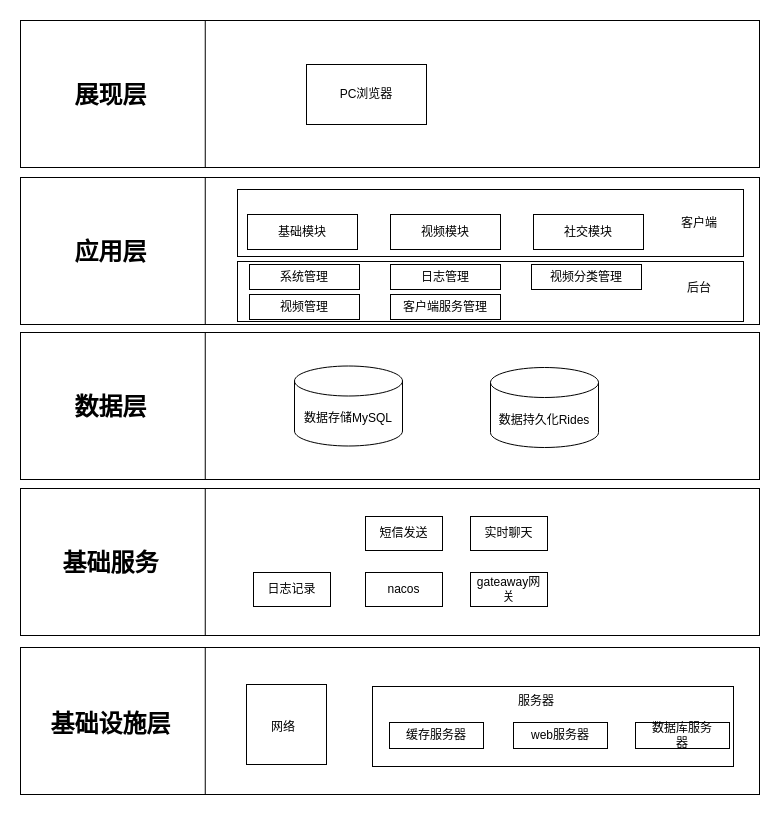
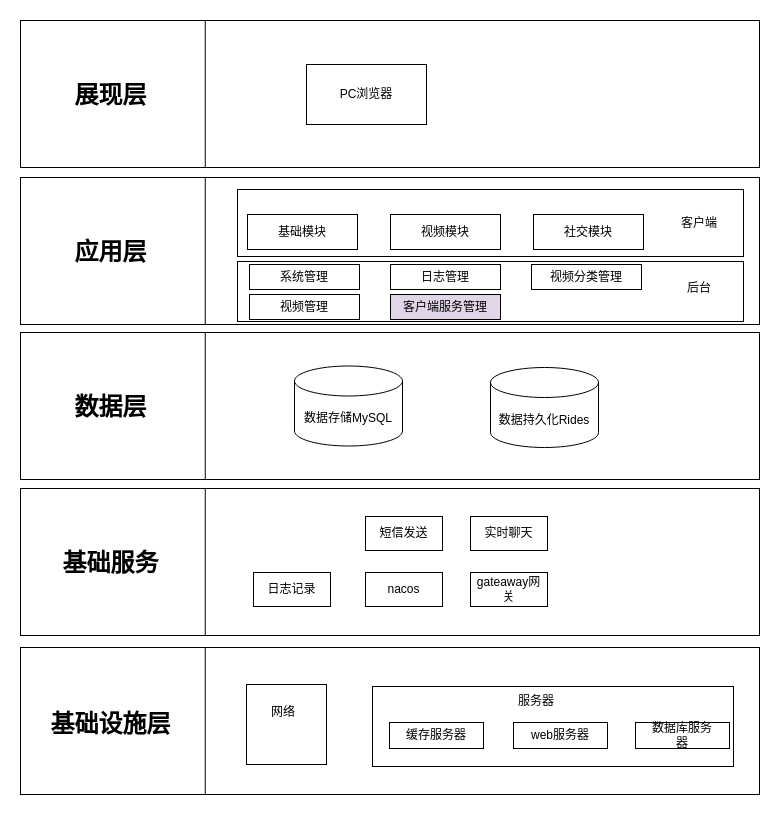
- <mxCell id="16" value="客户端服务管理" style="rounded=0;whiteSpace=wrap;html=1;" vertex="1" parent="2"><mxGeometry x="370" y="117" width="110" height="25" as="geometry" /></mxCell>
+ <mxCell id="16" value="客户端服务管理" style="rounded=0;whiteSpace=wrap;html=1;fillColor=#e1d5e7;" vertex="1" parent="2"><mxGeometry x="370" y="117" width="110" height="25" as="geometry" /></mxCell>
- <mxCell id="34" value="网络" style="text;html=1;strokeColor=none;fillColor=none;align=center;verticalAlign=middle;whiteSpace=wrap;rounded=0;" vertex="1" parent="29"><mxGeometry x="233" y="65" width="60" height="30" as="geometry" /></mxCell>
+ <mxCell id="34" value="网络" style="text;html=1;strokeColor=none;fillColor=none;align=center;verticalAlign=middle;whiteSpace=wrap;rounded=0;" vertex="1" parent="29"><mxGeometry x="233" y="50" width="60" height="30" as="geometry" /></mxCell>
